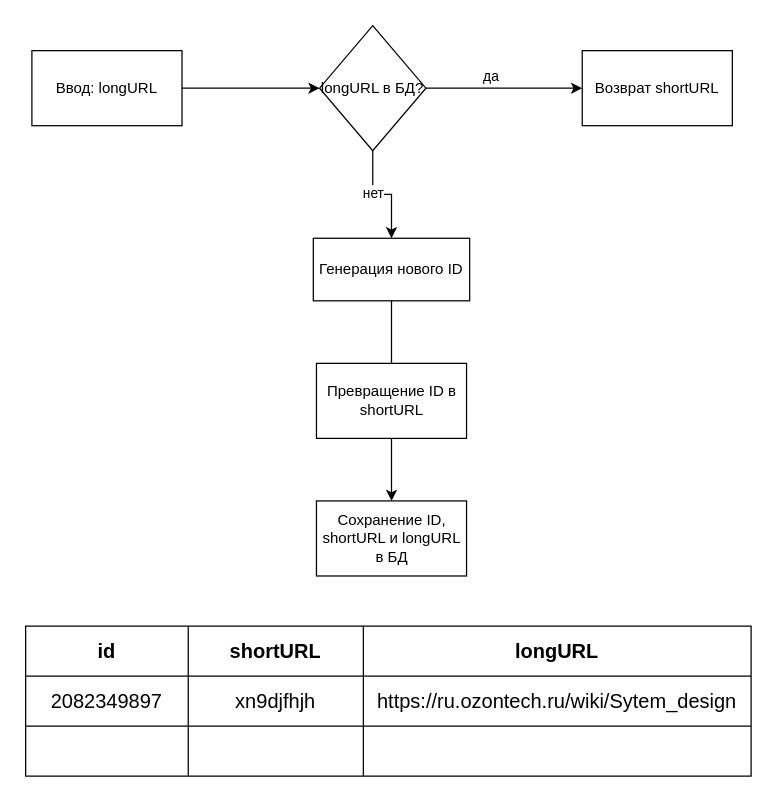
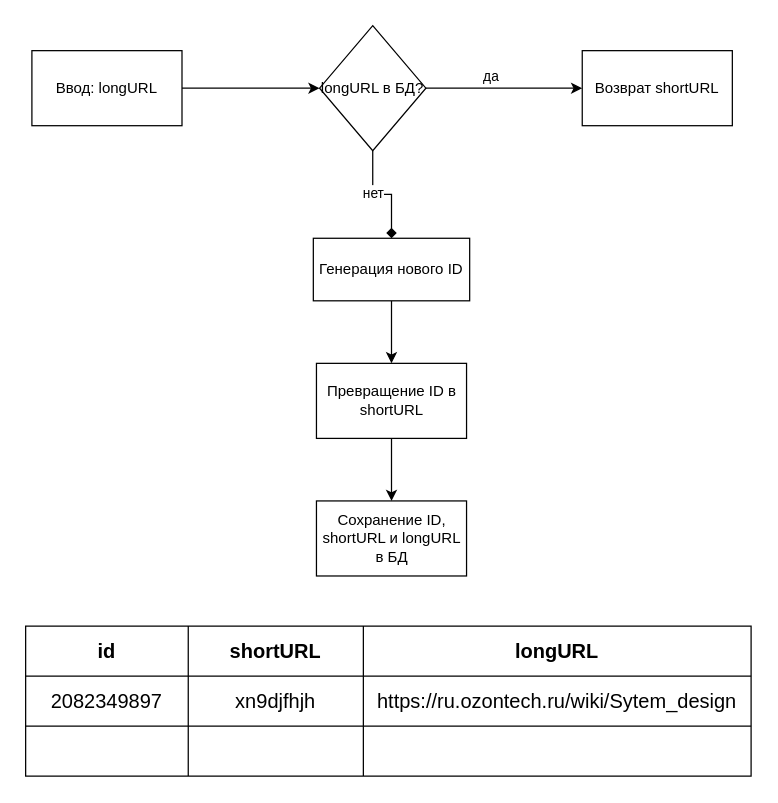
- <mxCell id="6" style="edgeStyle=orthogonalEdgeStyle;rounded=0;orthogonalLoop=1;jettySize=auto;html=1;exitX=0.5;exitY=1;exitDx=0;exitDy=0;entryX=0.5;entryY=0;entryDx=0;entryDy=0;" edge="1" parent="1" source="8" target="11"><mxGeometry relative="1" as="geometry" /></mxCell>
+ <mxCell id="6" style="edgeStyle=orthogonalEdgeStyle;rounded=0;orthogonalLoop=1;jettySize=auto;html=1;exitX=0.5;exitY=1;exitDx=0;exitDy=0;entryX=0.5;entryY=0;entryDx=0;entryDy=0;endArrow=diamond;" edge="1" parent="1" source="8" target="11"><mxGeometry relative="1" as="geometry" /></mxCell>
- <mxCell id="10" style="edgeStyle=orthogonalEdgeStyle;rounded=0;orthogonalLoop=1;jettySize=auto;html=1;exitX=0.5;exitY=1;exitDx=0;exitDy=0;entryX=0.5;entryY=0;entryDx=0;entryDy=0;endArrow=none;" edge="1" parent="1" source="11" target="13"><mxGeometry relative="1" as="geometry" /></mxCell>
+ <mxCell id="10" style="edgeStyle=orthogonalEdgeStyle;rounded=0;orthogonalLoop=1;jettySize=auto;html=1;exitX=0.5;exitY=1;exitDx=0;exitDy=0;entryX=0.5;entryY=0;entryDx=0;entryDy=0;" edge="1" parent="1" source="11" target="13"><mxGeometry relative="1" as="geometry" /></mxCell>
